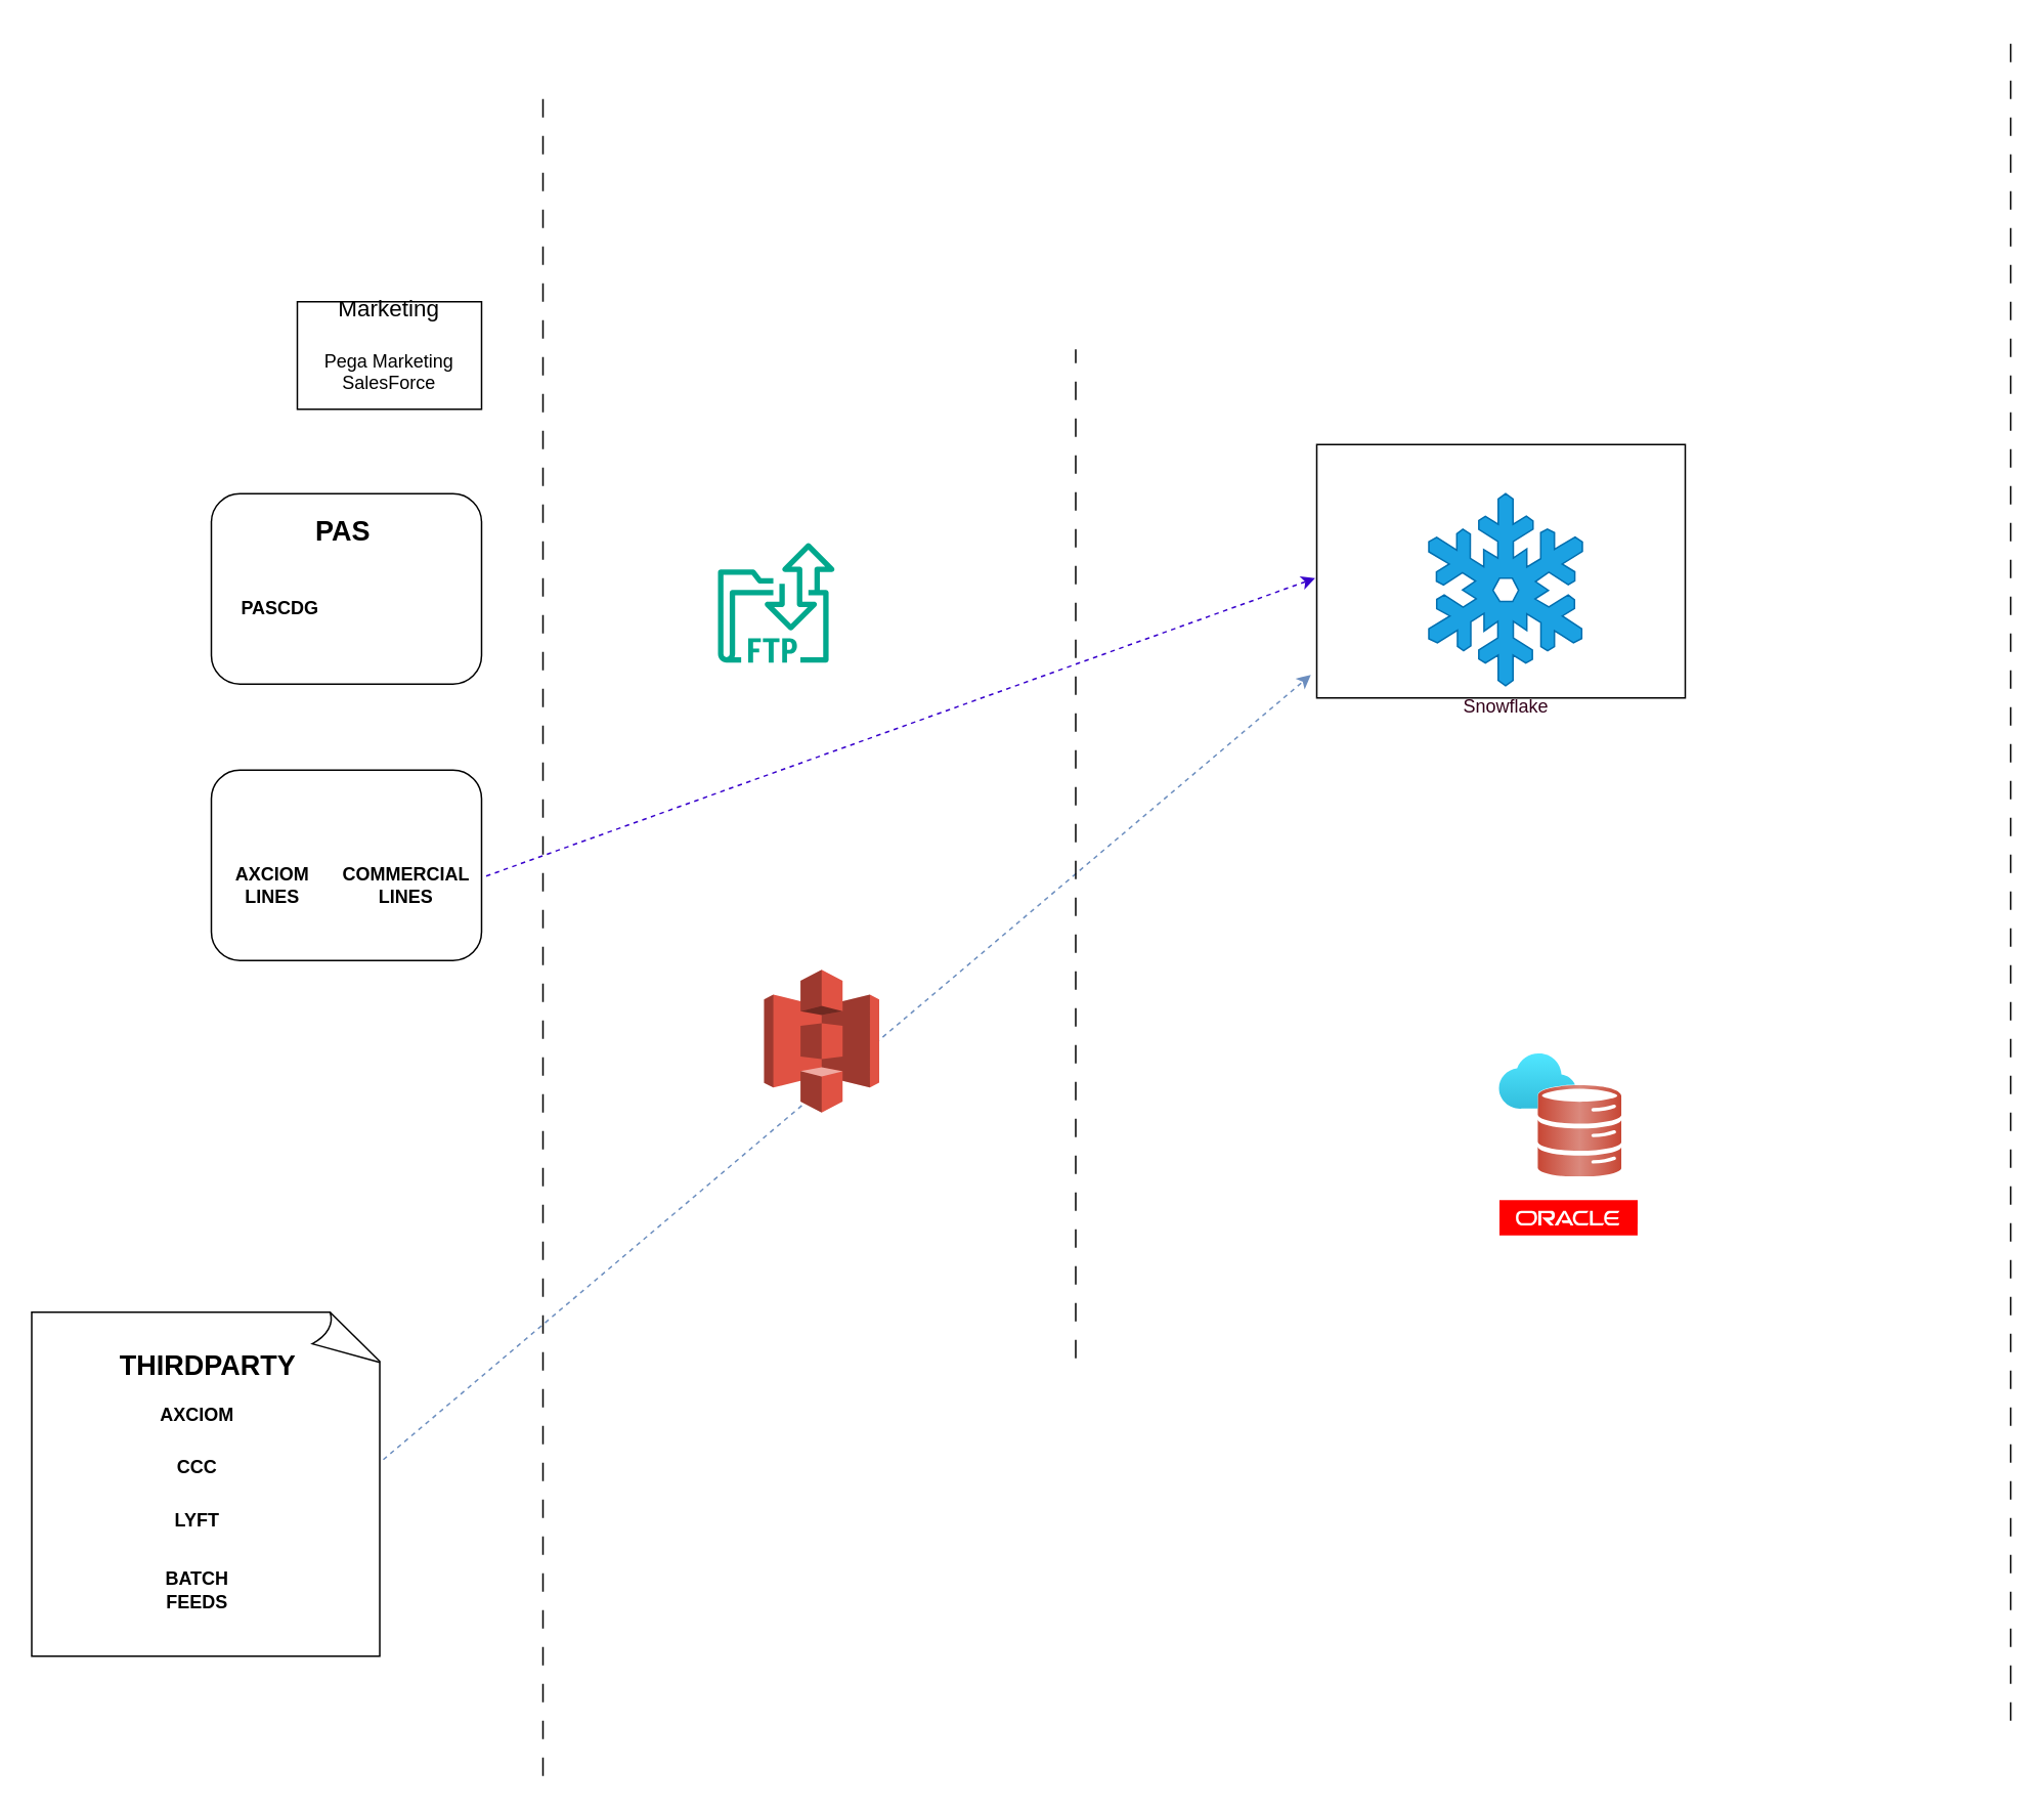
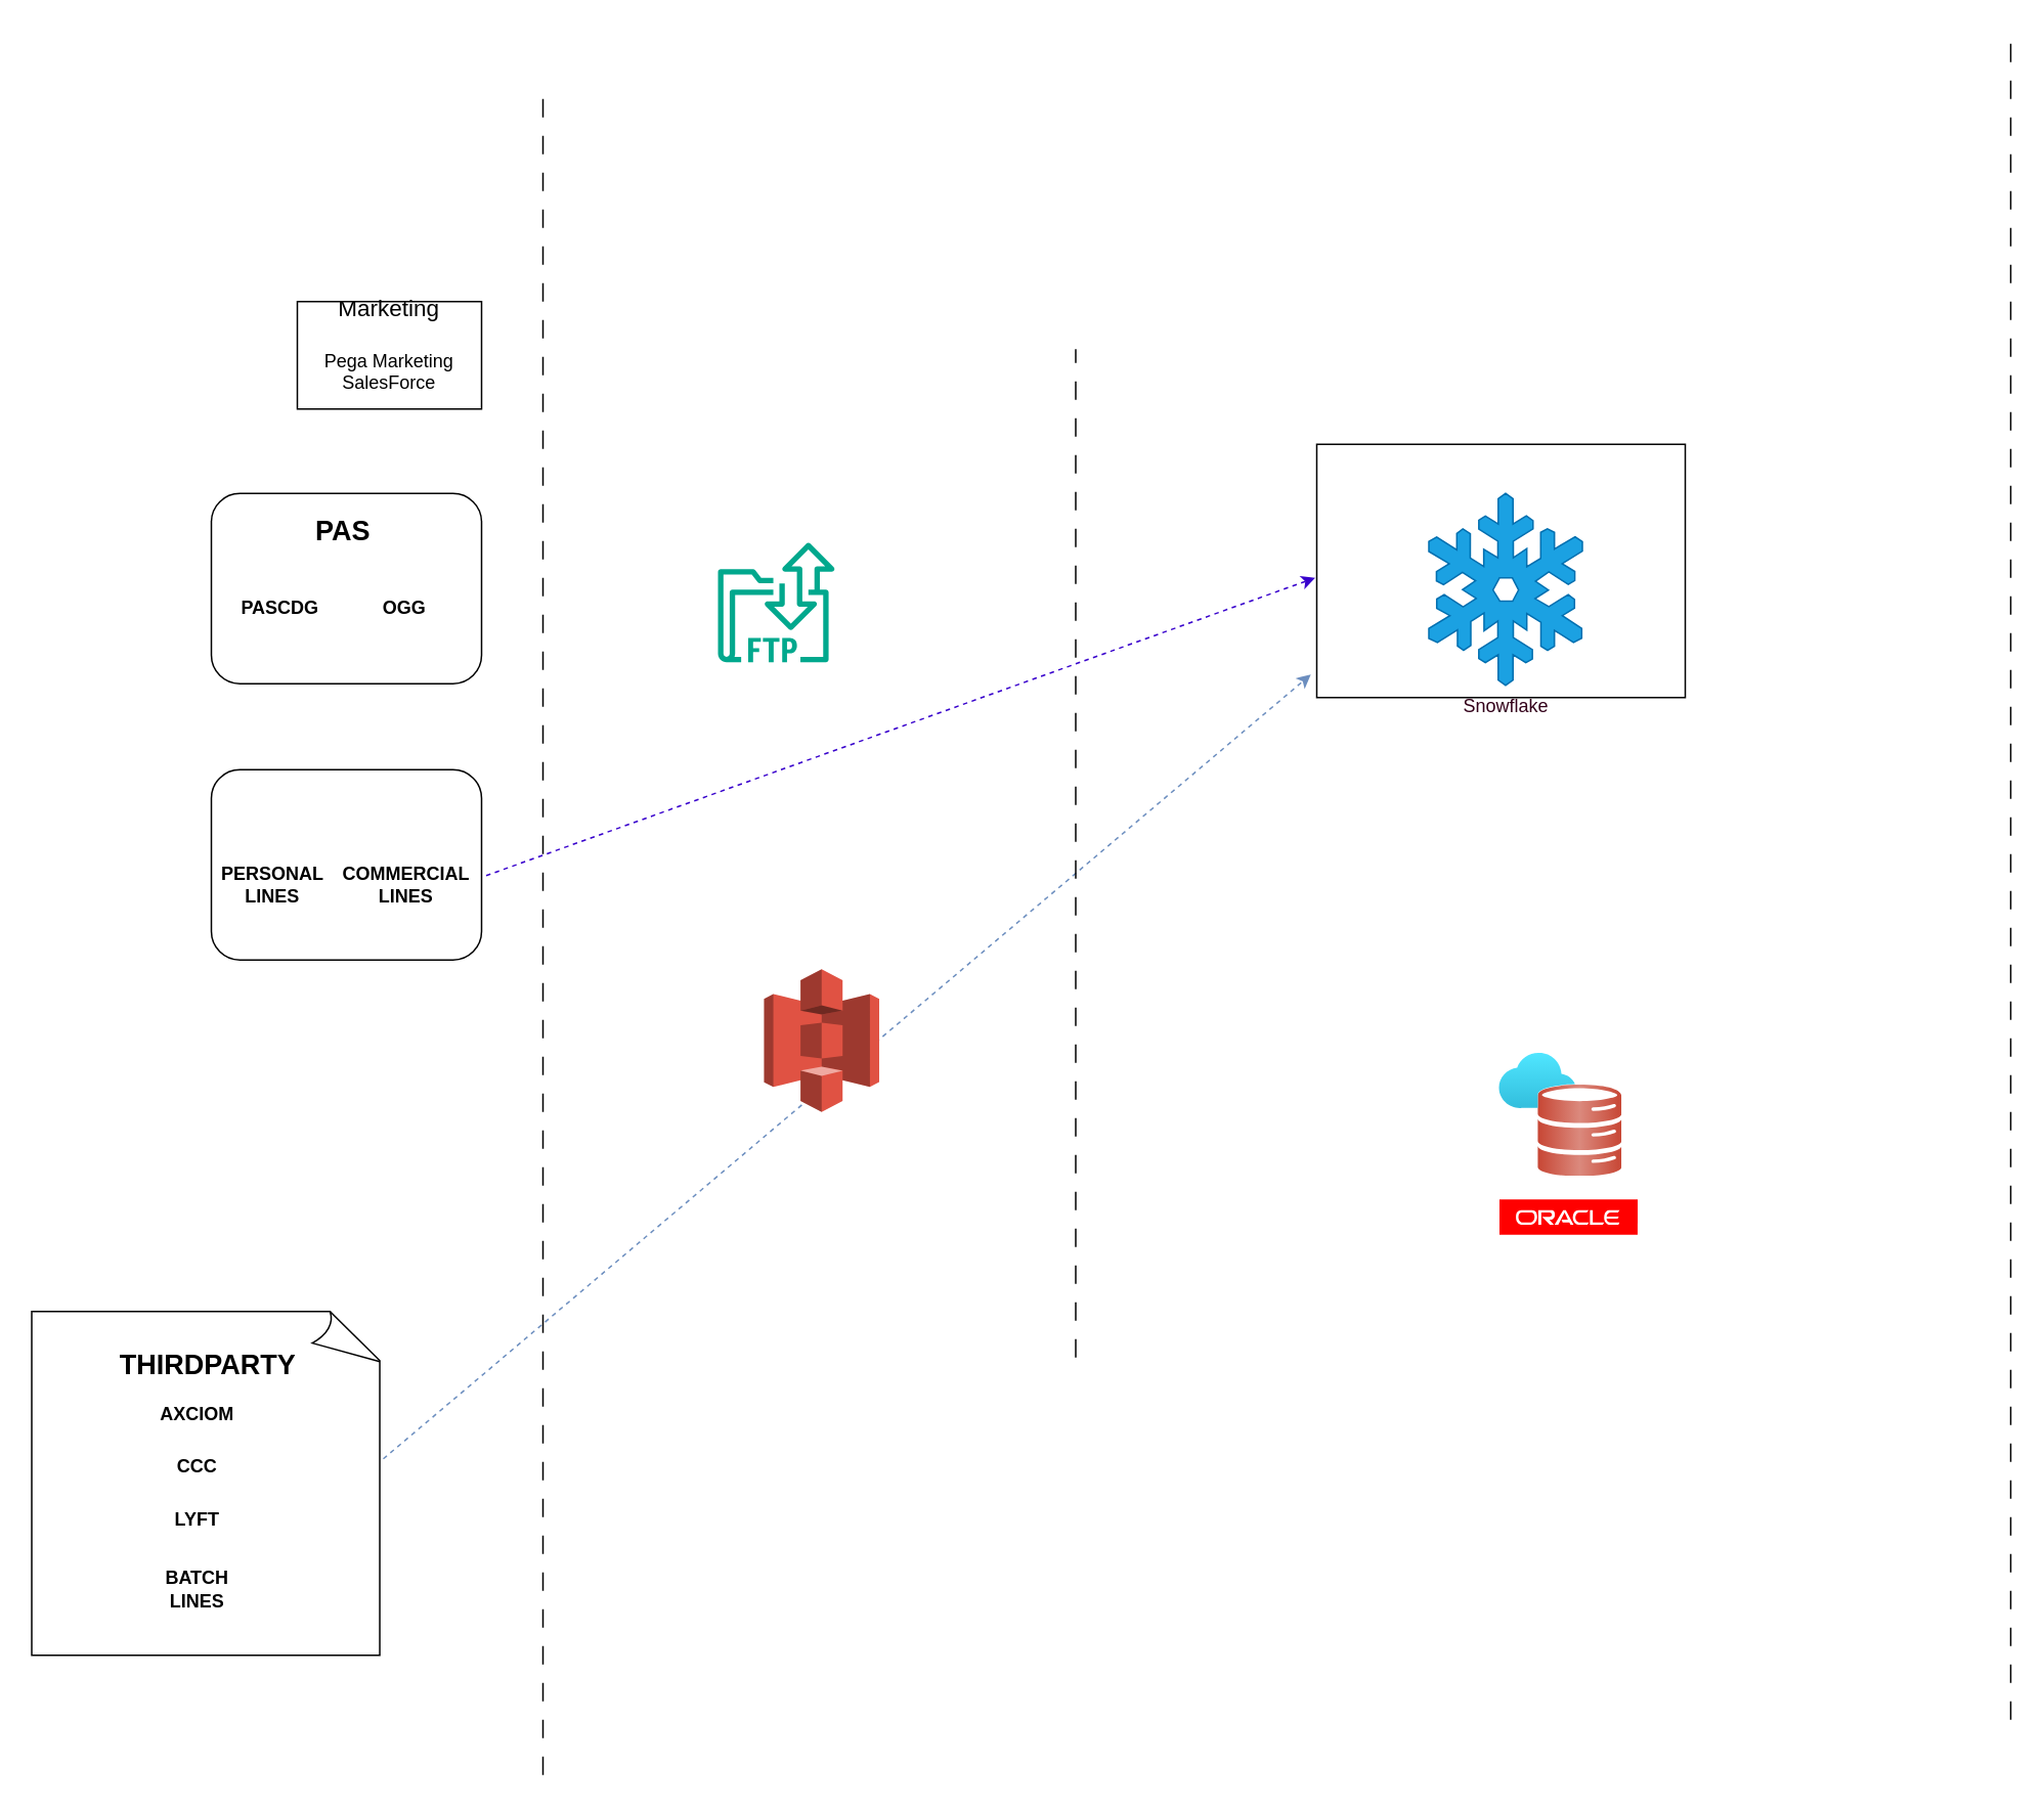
+ <mxCell id="24" value="&lt;h4&gt;OGG&lt;/h4&gt;" style="text;html=1;align=center;verticalAlign=middle;whiteSpace=wrap;rounded=0;" vertex="1" parent="1"><mxGeometry x="233" y="381" width="60" height="30" as="geometry" /></mxCell>
- <mxCell id="20" value="&lt;h4&gt;AXCIOM LINES&lt;/h4&gt;" style="text;html=1;align=center;verticalAlign=middle;whiteSpace=wrap;rounded=0;" vertex="1" parent="1"><mxGeometry x="147" y="561" width="60" height="30" as="geometry" /></mxCell>
+ <mxCell id="20" value="&lt;h4&gt;PERSONAL LINES&lt;/h4&gt;" style="text;html=1;align=center;verticalAlign=middle;whiteSpace=wrap;rounded=0;" vertex="1" parent="1"><mxGeometry x="147" y="561" width="60" height="30" as="geometry" /></mxCell>
- <mxCell id="18" value="BATCH FEEDS" style="text;html=1;align=center;verticalAlign=middle;whiteSpace=wrap;rounded=0;fontStyle=1" vertex="1" parent="1"><mxGeometry x="98" y="1020" width="60" height="30" as="geometry" /></mxCell>
+ <mxCell id="18" value="BATCH LINES" style="text;html=1;align=center;verticalAlign=middle;whiteSpace=wrap;rounded=0;fontStyle=1" vertex="1" parent="1"><mxGeometry x="98" y="1020" width="60" height="30" as="geometry" /></mxCell>
